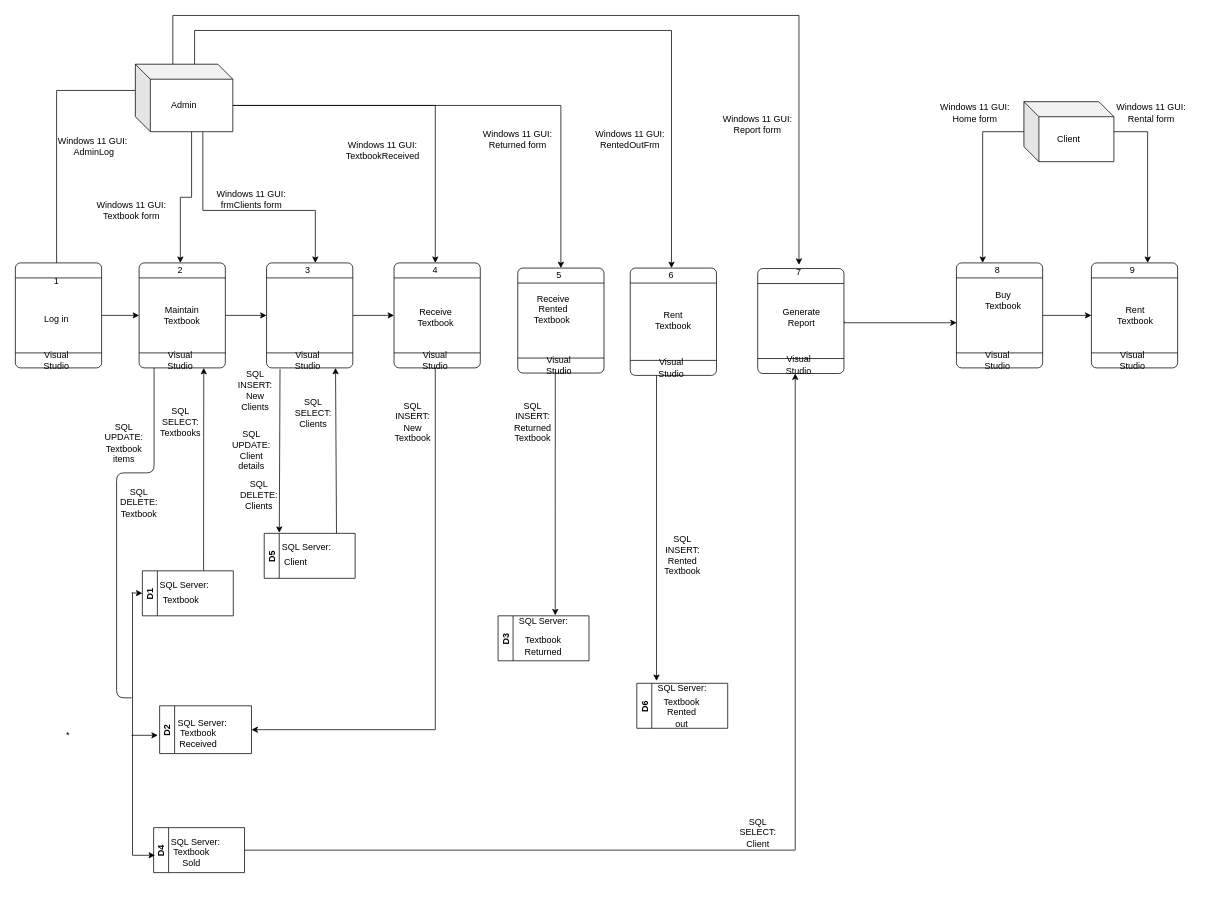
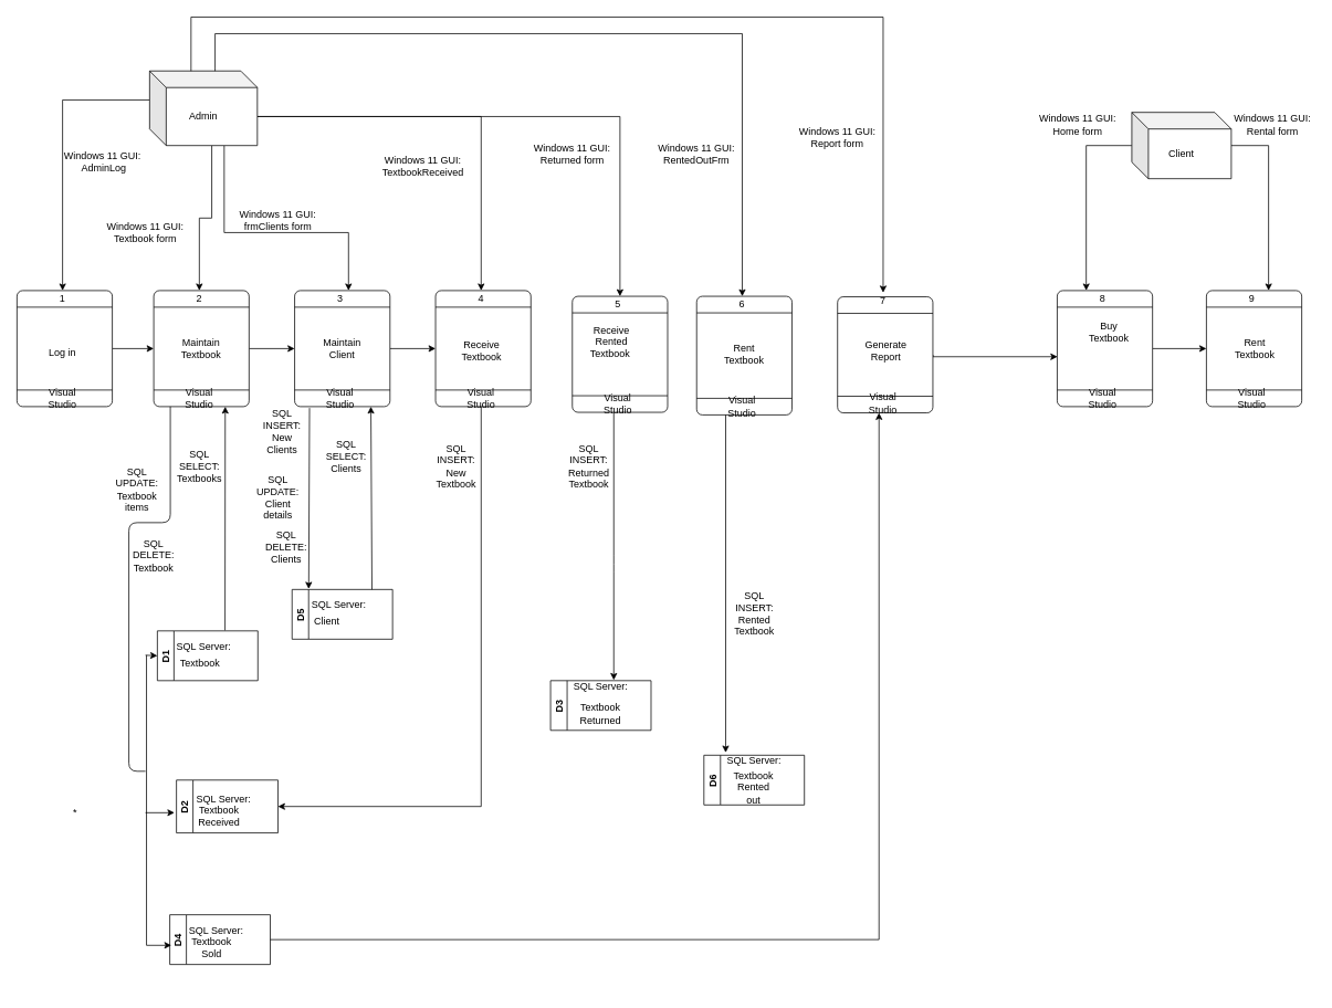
- <mxCell id="14" value="1" style="text;html=1;strokeColor=none;fillColor=none;align=center;verticalAlign=middle;whiteSpace=wrap;rounded=0;" vertex="1" parent="1"><mxGeometry x="55" y="365" width="40" height="20" as="geometry" /></mxCell>
+ <mxCell id="14" value="1" style="text;html=1;strokeColor=none;fillColor=none;align=center;verticalAlign=middle;whiteSpace=wrap;rounded=0;" vertex="1" parent="1"><mxGeometry x="55" y="350" width="40" height="20" as="geometry" /></mxCell>
+ <mxCell id="23" value="Maintain Client" style="text;html=1;strokeColor=none;fillColor=none;align=center;verticalAlign=middle;whiteSpace=wrap;rounded=0;" vertex="1" parent="1"><mxGeometry x="390" y="405" width="45" height="30" as="geometry" /></mxCell>
- <mxCell id="87" value="SQL SELECT:&lt;br&gt;Client" style="text;html=1;strokeColor=none;fillColor=none;align=center;verticalAlign=middle;whiteSpace=wrap;rounded=0;" vertex="1" parent="1"><mxGeometry x="982.5" y="1100" width="55" height="20" as="geometry" /></mxCell>
